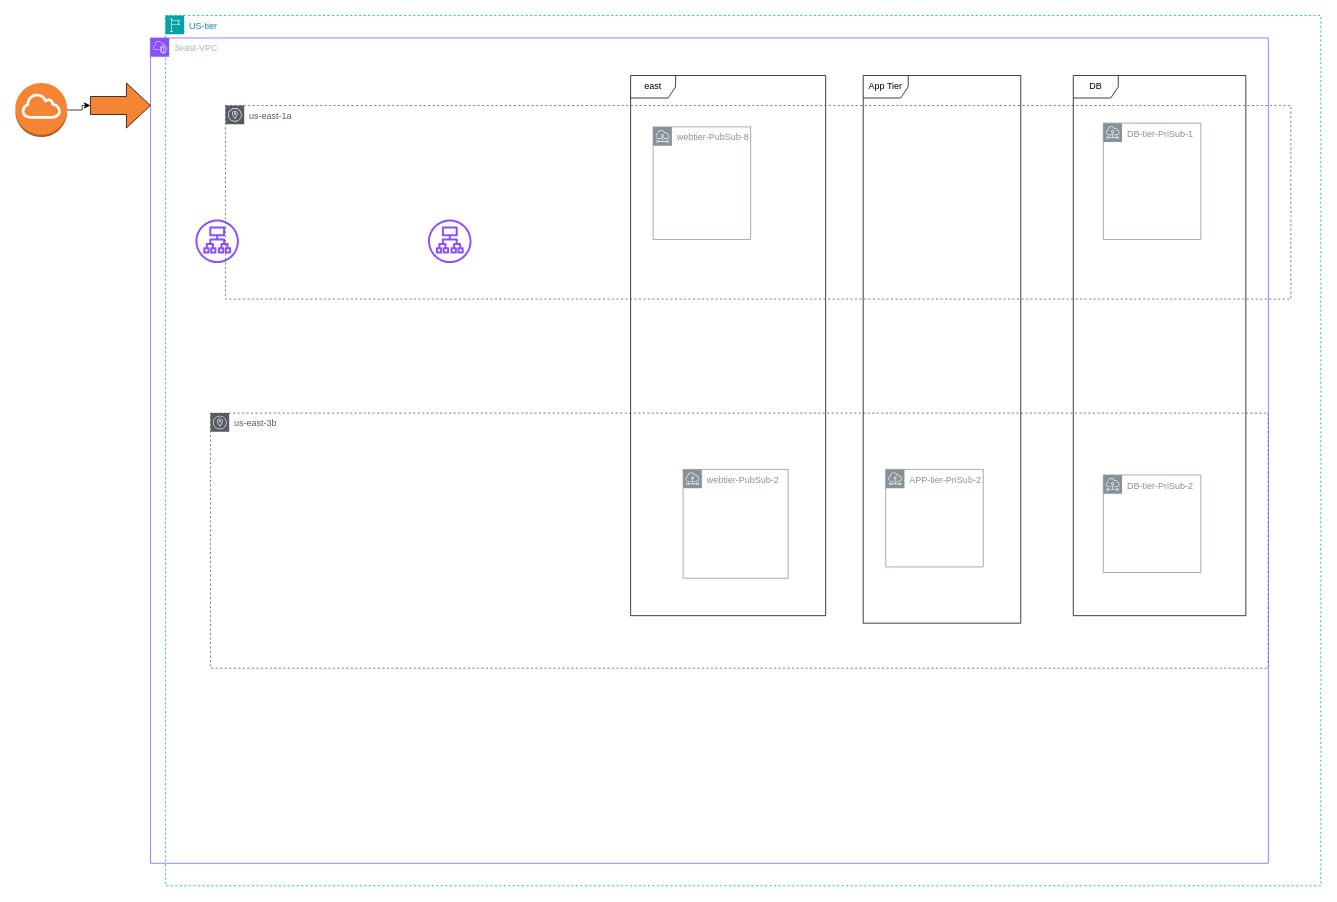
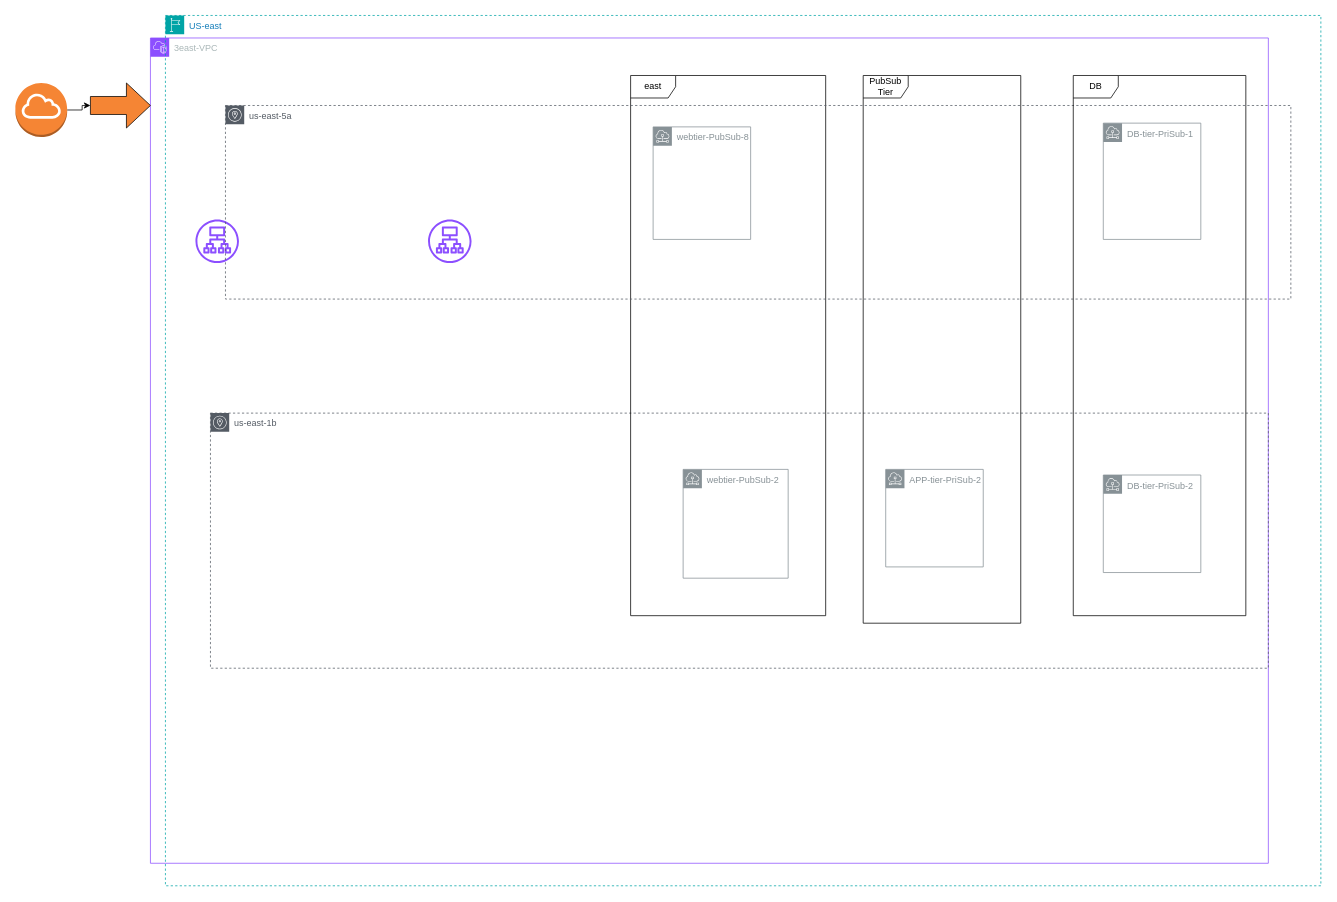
- <mxCell id="3" value="US-tier" style="points=[[0,0],[0.25,0],[0.5,0],[0.75,0],[1,0],[1,0.25],[1,0.5],[1,0.75],[1,1],[0.75,1],[0.5,1],[0.25,1],[0,1],[0,0.75],[0,0.5],[0,0.25]];outlineConnect=0;gradientColor=none;html=1;whiteSpace=wrap;fontSize=12;fontStyle=0;container=1;pointerEvents=0;collapsible=0;recursiveResize=0;shape=mxgraph.aws4.group;grIcon=mxgraph.aws4.group_region;strokeColor=#00A4A6;fillColor=none;verticalAlign=top;align=left;spacingLeft=30;fontColor=#147EBA;dashed=1;" vertex="1" parent="1"><mxGeometry x="220" y="20" width="1540" height="1160" as="geometry" /></mxCell>
+ <mxCell id="3" value="US-east" style="points=[[0,0],[0.25,0],[0.5,0],[0.75,0],[1,0],[1,0.25],[1,0.5],[1,0.75],[1,1],[0.75,1],[0.5,1],[0.25,1],[0,1],[0,0.75],[0,0.5],[0,0.25]];outlineConnect=0;gradientColor=none;html=1;whiteSpace=wrap;fontSize=12;fontStyle=0;container=1;pointerEvents=0;collapsible=0;recursiveResize=0;shape=mxgraph.aws4.group;grIcon=mxgraph.aws4.group_region;strokeColor=#00A4A6;fillColor=none;verticalAlign=top;align=left;spacingLeft=30;fontColor=#147EBA;dashed=1;" vertex="1" parent="1"><mxGeometry x="220" y="20" width="1540" height="1160" as="geometry" /></mxCell>
- <mxCell id="11" value="App Tier" style="shape=umlFrame;whiteSpace=wrap;html=1;pointerEvents=0;" vertex="1" parent="3"><mxGeometry x="930" y="80" width="210" height="730" as="geometry" /></mxCell>
+ <mxCell id="11" value="PubSub Tier" style="shape=umlFrame;whiteSpace=wrap;html=1;pointerEvents=0;" vertex="1" parent="3"><mxGeometry x="930" y="80" width="210" height="730" as="geometry" /></mxCell>
- <mxCell id="12" value="us-east-1a" style="sketch=0;outlineConnect=0;gradientColor=none;html=1;whiteSpace=wrap;fontSize=12;fontStyle=0;shape=mxgraph.aws4.group;grIcon=mxgraph.aws4.group_availability_zone;strokeColor=#545B64;fillColor=none;verticalAlign=top;align=left;spacingLeft=30;fontColor=#545B64;dashed=1;" vertex="1" parent="3"><mxGeometry x="80" y="120" width="1420" height="258" as="geometry" /></mxCell>
+ <mxCell id="12" value="us-east-5a" style="sketch=0;outlineConnect=0;gradientColor=none;html=1;whiteSpace=wrap;fontSize=12;fontStyle=0;shape=mxgraph.aws4.group;grIcon=mxgraph.aws4.group_availability_zone;strokeColor=#545B64;fillColor=none;verticalAlign=top;align=left;spacingLeft=30;fontColor=#545B64;dashed=1;" vertex="1" parent="3"><mxGeometry x="80" y="120" width="1420" height="258" as="geometry" /></mxCell>
- <mxCell id="4" value="us-east-3b" style="sketch=0;outlineConnect=0;gradientColor=none;html=1;whiteSpace=wrap;fontSize=12;fontStyle=0;shape=mxgraph.aws4.group;grIcon=mxgraph.aws4.group_availability_zone;strokeColor=#545B64;fillColor=none;verticalAlign=top;align=left;spacingLeft=30;fontColor=#545B64;dashed=1;" vertex="1" parent="3"><mxGeometry x="60" y="530" width="1410" height="340" as="geometry" /></mxCell>
+ <mxCell id="4" value="us-east-1b" style="sketch=0;outlineConnect=0;gradientColor=none;html=1;whiteSpace=wrap;fontSize=12;fontStyle=0;shape=mxgraph.aws4.group;grIcon=mxgraph.aws4.group_availability_zone;strokeColor=#545B64;fillColor=none;verticalAlign=top;align=left;spacingLeft=30;fontColor=#545B64;dashed=1;" vertex="1" parent="3"><mxGeometry x="60" y="530" width="1410" height="340" as="geometry" /></mxCell>
